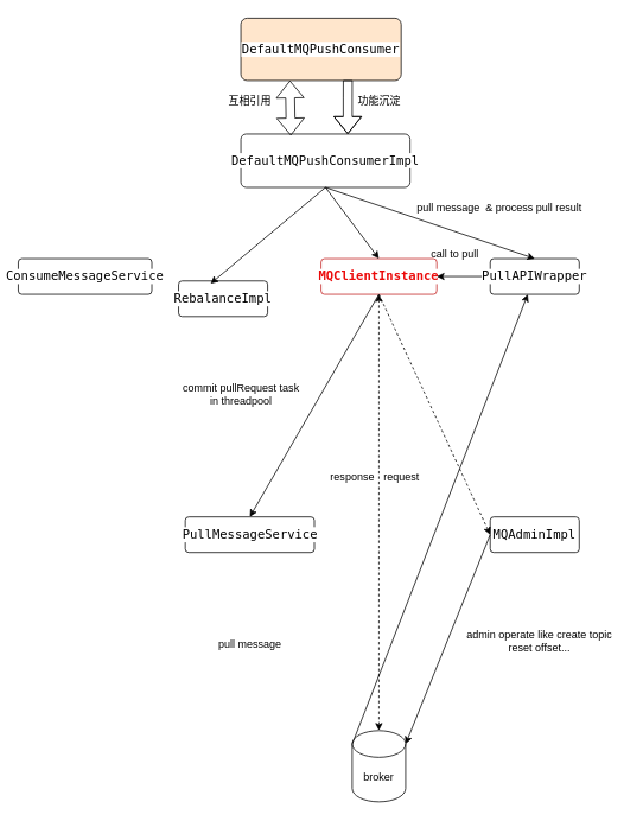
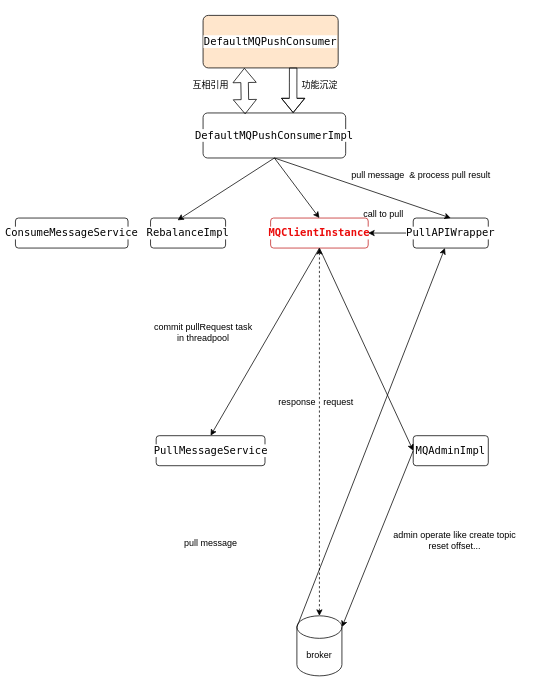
- <mxCell id="8" value="&lt;div style=&quot;background-color:#ffffff;color:#080808&quot;&gt;&lt;pre style=&quot;font-family:'JetBrains Mono',monospace;font-size:10.5pt;&quot;&gt;&lt;span style=&quot;color:#000000;&quot;&gt;RebalanceImpl&lt;/span&gt;&lt;/pre&gt;&lt;/div&gt;" style="rounded=1;arcSize=10;whiteSpace=wrap;html=1;align=center;" vertex="1" parent="1"><mxGeometry x="200" y="315" width="100" height="40" as="geometry" /></mxCell>
+ <mxCell id="8" value="&lt;div style=&quot;background-color:#ffffff;color:#080808&quot;&gt;&lt;pre style=&quot;font-family:'JetBrains Mono',monospace;font-size:10.5pt;&quot;&gt;&lt;span style=&quot;color:#000000;&quot;&gt;RebalanceImpl&lt;/span&gt;&lt;/pre&gt;&lt;/div&gt;" style="rounded=1;arcSize=10;whiteSpace=wrap;html=1;align=center;" vertex="1" parent="1"><mxGeometry x="200" y="290" width="100" height="40" as="geometry" /></mxCell>
- <mxCell id="23" value="" style="endArrow=classic;html=1;rounded=0;exitX=0.5;exitY=1;exitDx=0;exitDy=0;entryX=0;entryY=0.5;entryDx=0;entryDy=0;dashed=1;" edge="1" parent="1" source="10" target="22"><mxGeometry width="50" height="50" relative="1" as="geometry"><mxPoint x="350" y="350" as="sourcePoint" /><mxPoint x="400" y="300" as="targetPoint" /></mxGeometry></mxCell>
+ <mxCell id="23" value="" style="endArrow=classic;html=1;rounded=0;exitX=0.5;exitY=1;exitDx=0;exitDy=0;entryX=0;entryY=0.5;entryDx=0;entryDy=0;" edge="1" parent="1" source="10" target="22"><mxGeometry width="50" height="50" relative="1" as="geometry"><mxPoint x="350" y="350" as="sourcePoint" /><mxPoint x="400" y="300" as="targetPoint" /></mxGeometry></mxCell>
